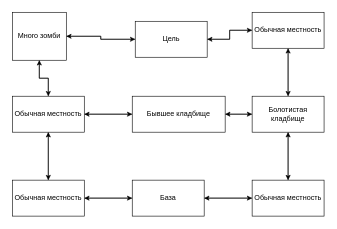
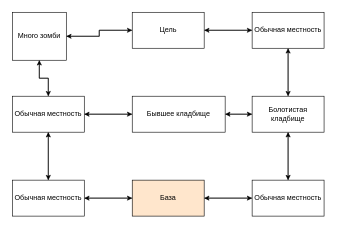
- <mxCell id="20" value="Цель" style="rounded=0;whiteSpace=wrap;html=1;" vertex="1" parent="1"><mxGeometry x="225" y="35" width="120" height="60" as="geometry" /></mxCell>
+ <mxCell id="20" value="Цель" style="rounded=0;whiteSpace=wrap;html=1;" vertex="1" parent="1"><mxGeometry x="220" y="20" width="120" height="60" as="geometry" /></mxCell>
- <mxCell id="4" value="База" style="rounded=0;whiteSpace=wrap;html=1;" vertex="1" parent="1"><mxGeometry x="220" y="300" width="120" height="60" as="geometry" /></mxCell>
+ <mxCell id="4" value="База" style="rounded=0;whiteSpace=wrap;html=1;fillColor=#ffe6cc;" vertex="1" parent="1"><mxGeometry x="220" y="300" width="120" height="60" as="geometry" /></mxCell>
